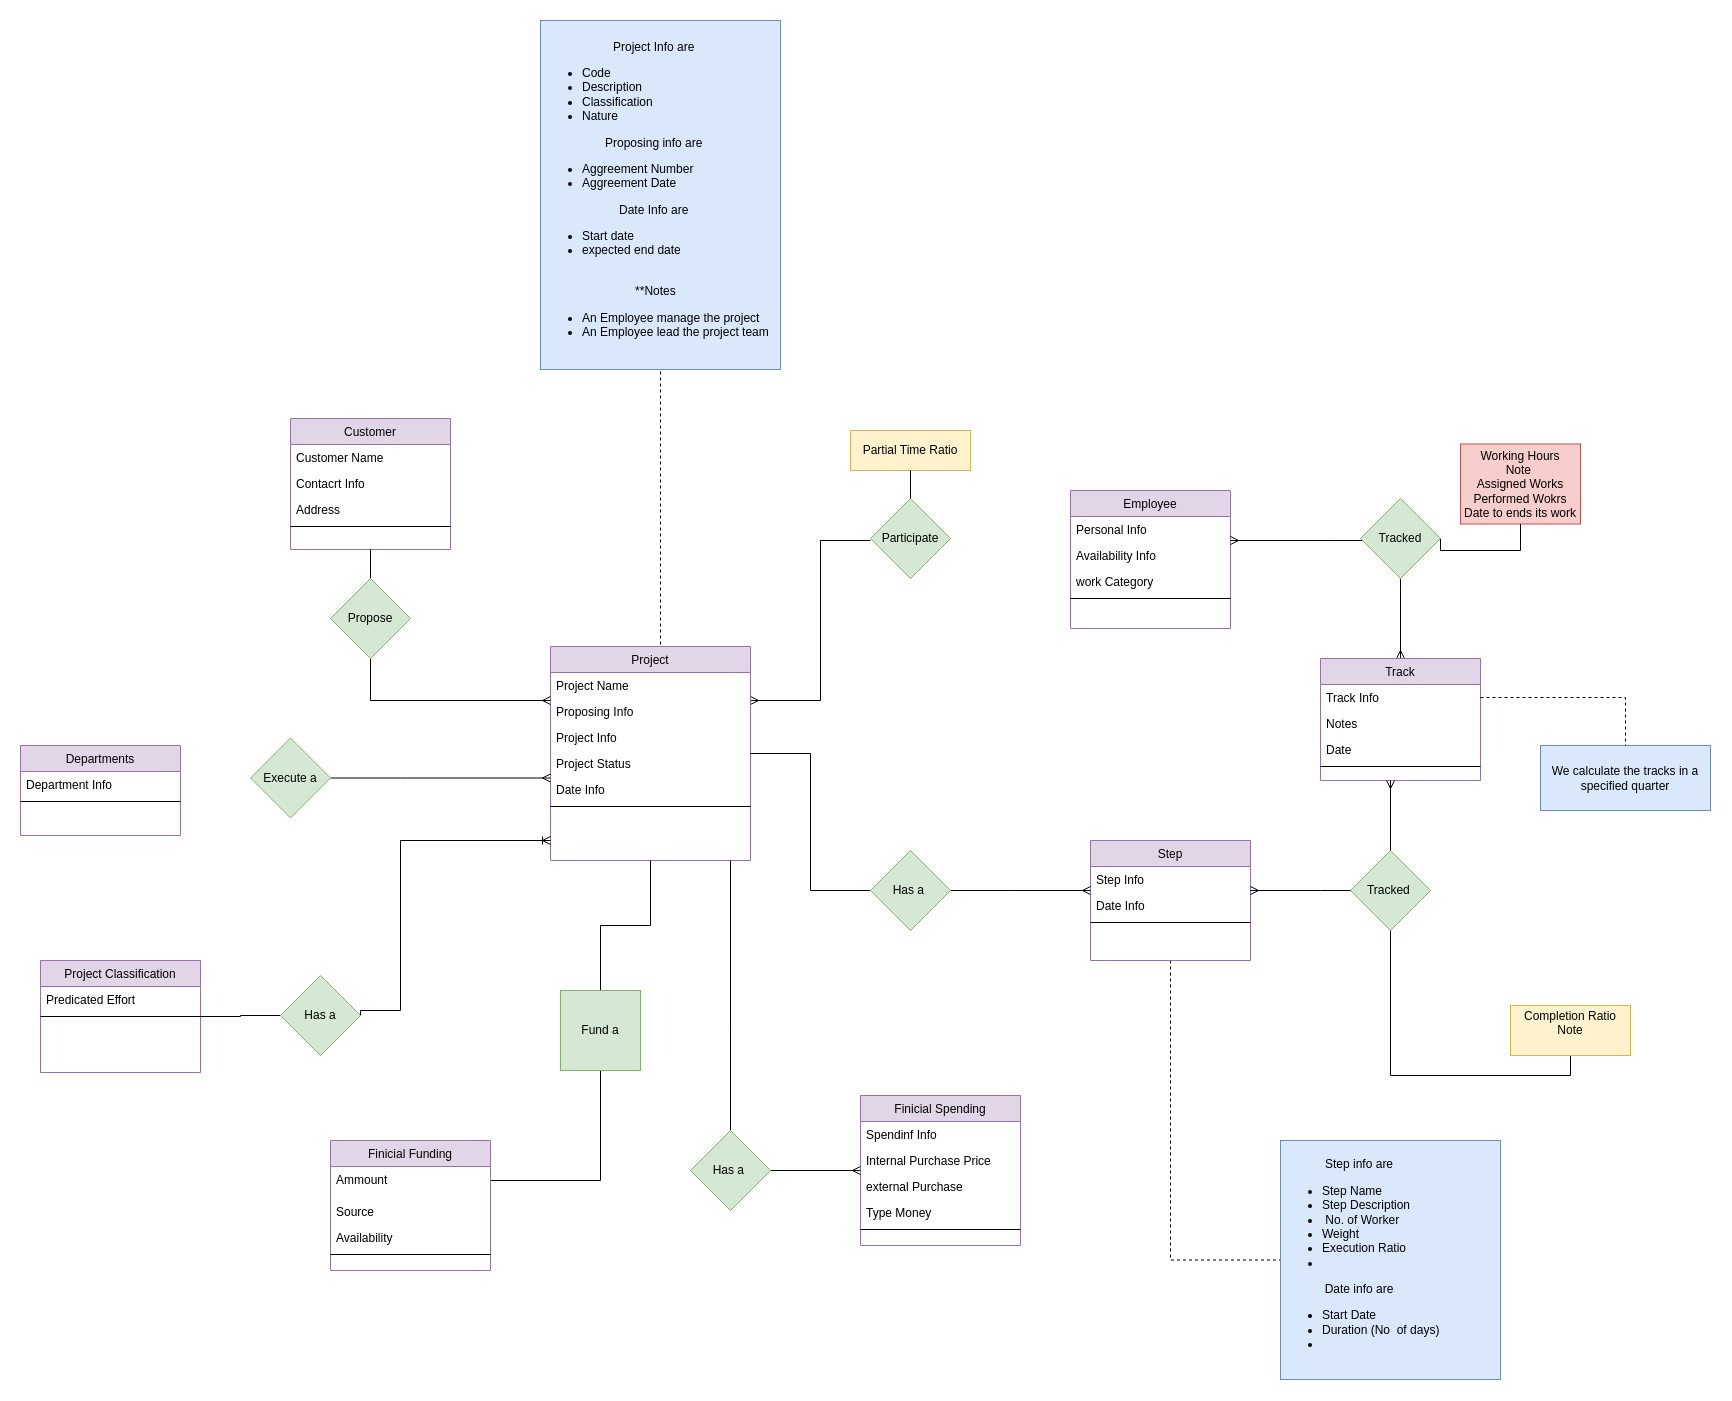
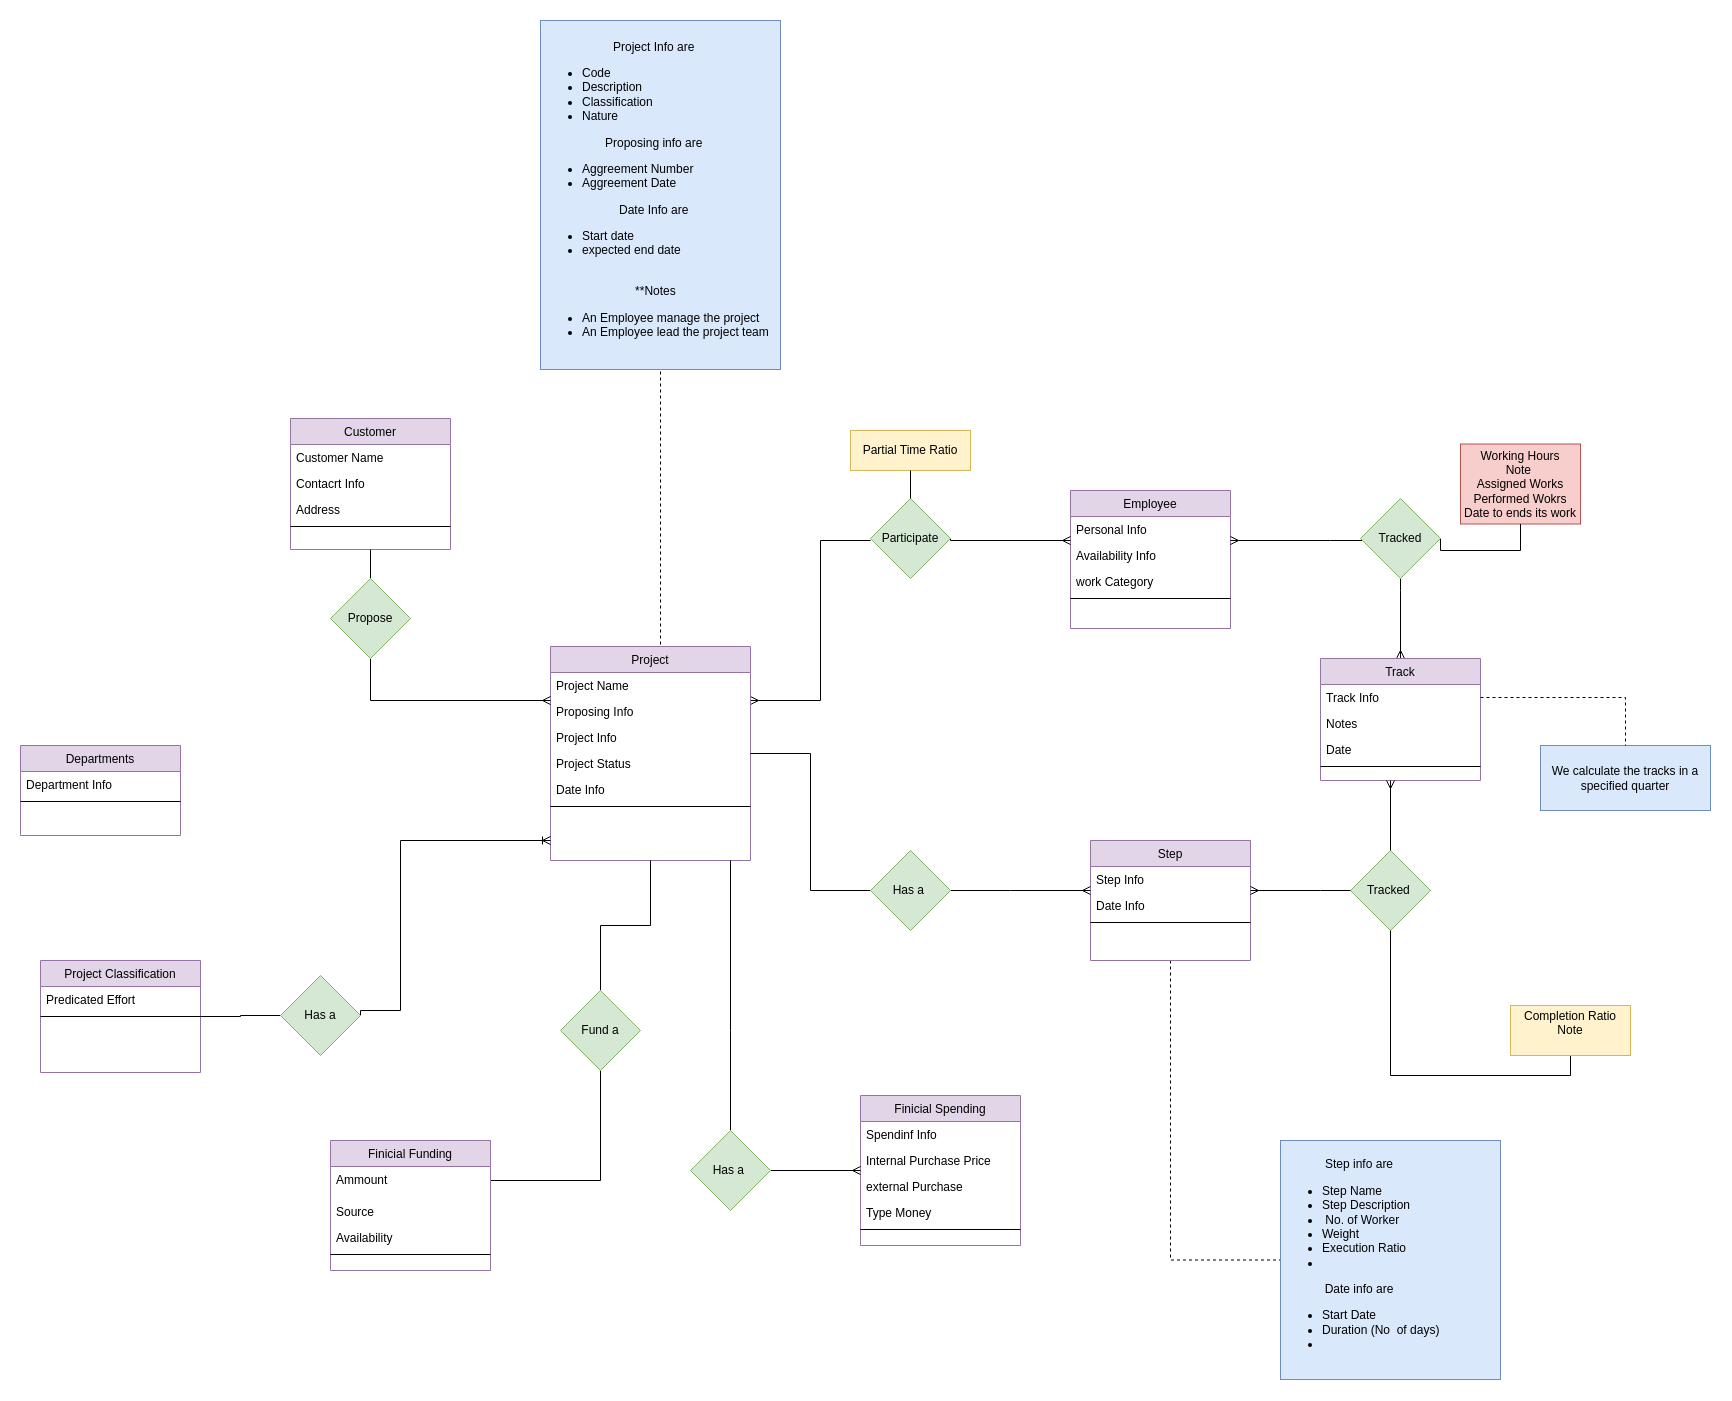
+ <mxCell id="55" value="" style="edgeStyle=orthogonalEdgeStyle;rounded=0;orthogonalLoop=1;jettySize=auto;html=1;endArrow=none;endFill=0;startArrow=ERmany;startFill=0;entryX=1;entryY=0.5;entryDx=0;entryDy=0;" parent="1" source="3" target="56" edge="1"><mxGeometry relative="1" as="geometry"><mxPoint x="1090" y="858" as="sourcePoint" /><mxPoint x="790" y="930" as="targetPoint" /><Array as="points"><mxPoint x="950" y="540" /></Array></mxGeometry></mxCell>
- <mxCell id="63" value="Execute a" style="rhombus;whiteSpace=wrap;html=1;fillColor=#d5e8d4;strokeColor=#82b366;" parent="1" vertex="1"><mxGeometry x="250" y="737.5" width="80" height="80" as="geometry" /></mxCell>
- <mxCell id="36" value="" style="edgeStyle=orthogonalEdgeStyle;rounded=0;orthogonalLoop=1;jettySize=auto;html=1;endArrow=ERmany;endFill=0;exitX=1;exitY=0.5;exitDx=0;exitDy=0;" parent="1" source="63" target="10" edge="1"><mxGeometry relative="1" as="geometry"><Array as="points"><mxPoint x="400" y="778" /><mxPoint x="400" y="778" /></Array><mxPoint x="360" y="845" as="sourcePoint" /><mxPoint x="610" y="810" as="targetPoint" /></mxGeometry></mxCell>
- <mxCell id="67" value="Fund a" style="whiteSpace=wrap;html=1;fillColor=#d5e8d4;strokeColor=#82b366;rounded=0;" parent="1" vertex="1"><mxGeometry x="560" y="990" width="80" height="80" as="geometry" /></mxCell>
+ <mxCell id="67" value="Fund a" style="rhombus;whiteSpace=wrap;html=1;fillColor=#d5e8d4;strokeColor=#82b366;" parent="1" vertex="1"><mxGeometry x="560" y="990" width="80" height="80" as="geometry" /></mxCell>
